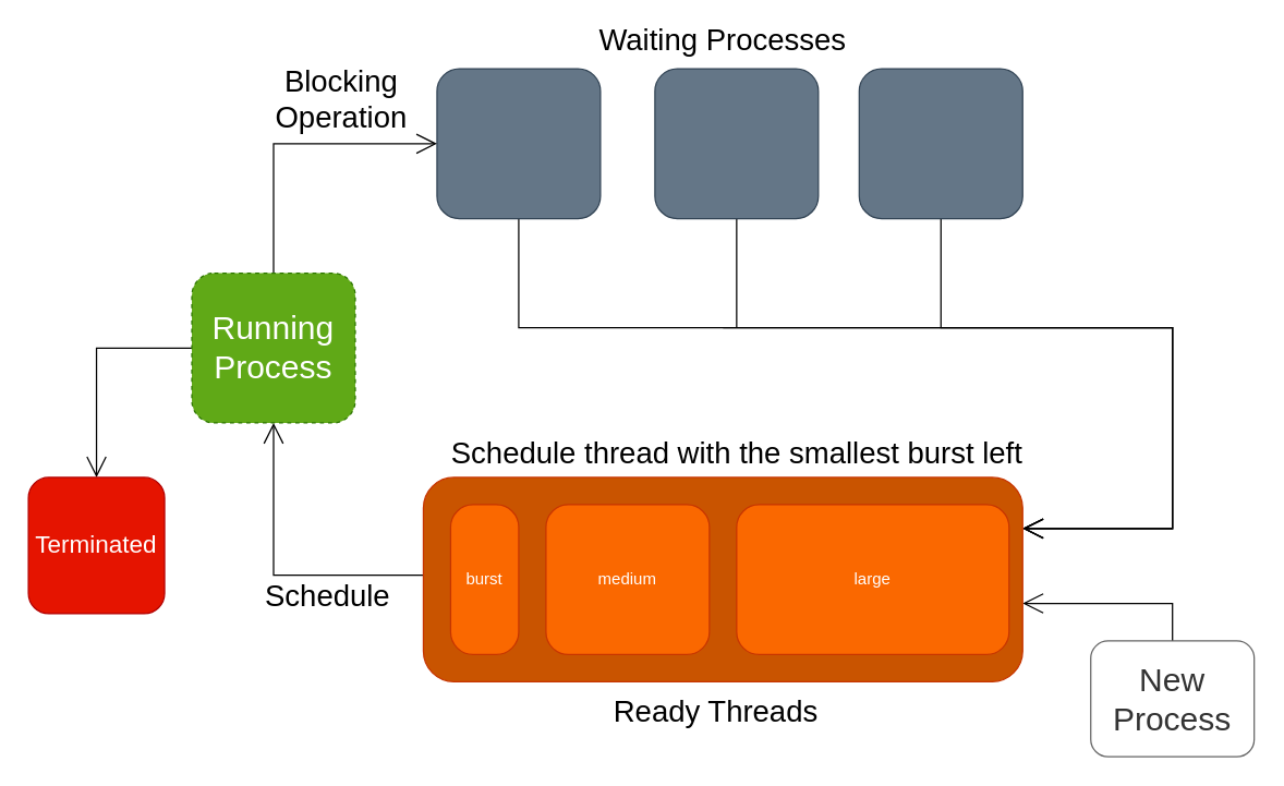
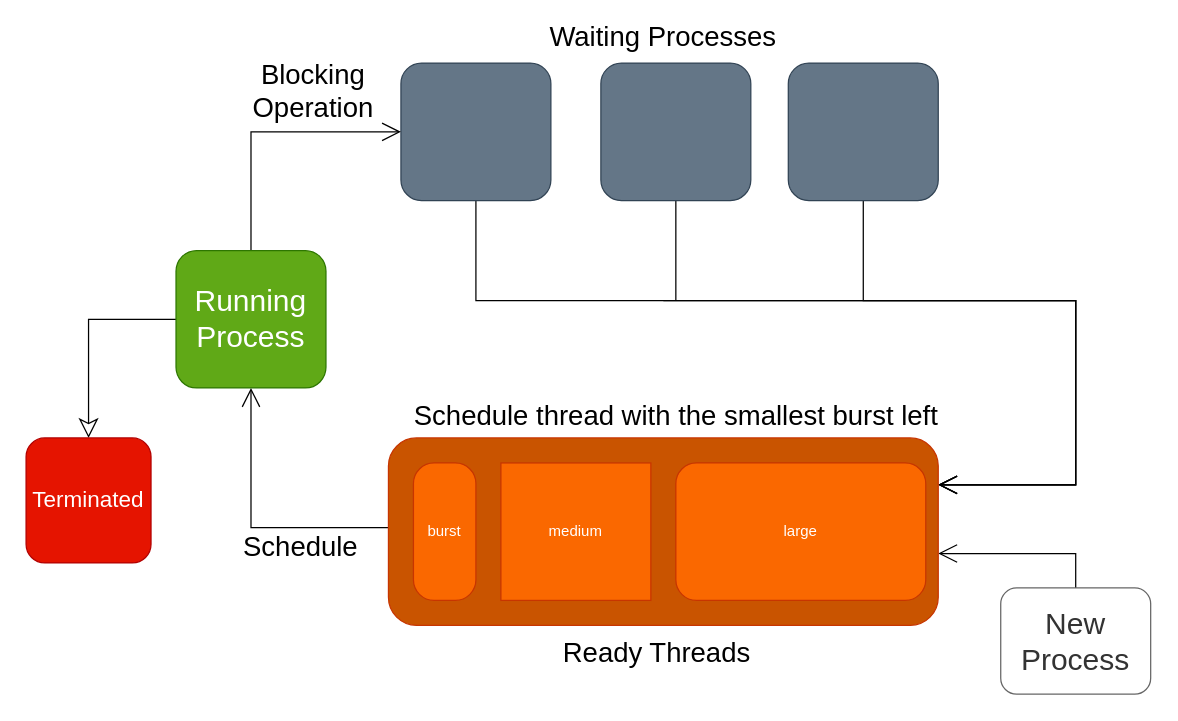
- <mxCell id="13" value="Running&lt;br style=&quot;font-size: 24px;&quot;&gt;Process" style="rounded=1;whiteSpace=wrap;html=1;fillColor=#60a917;strokeColor=#2D7600;fontColor=#ffffff;fontSize=24;dashed=1;" vertex="1" parent="1"><mxGeometry x="140" y="200" width="120" height="110" as="geometry" /></mxCell>
+ <mxCell id="13" value="Running&lt;br style=&quot;font-size: 24px;&quot;&gt;Process" style="rounded=1;whiteSpace=wrap;html=1;fillColor=#60a917;strokeColor=#2D7600;fontColor=#ffffff;fontSize=24;" vertex="1" parent="1"><mxGeometry x="140" y="200" width="120" height="110" as="geometry" /></mxCell>
- <mxCell id="12" style="edgeStyle=orthogonalEdgeStyle;rounded=0;orthogonalLoop=1;jettySize=auto;html=1;exitX=0;exitY=0.5;exitDx=0;exitDy=0;entryX=0.5;entryY=0;entryDx=0;entryDy=0;endArrow=open;endFill=0;endSize=13;" edge="1" parent="1" source="13" target="14"><mxGeometry relative="1" as="geometry"><mxPoint x="70" y="430" as="targetPoint" /></mxGeometry></mxCell>
+ <mxCell id="12" style="edgeStyle=orthogonalEdgeStyle;rounded=0;orthogonalLoop=1;jettySize=auto;html=1;exitX=0;exitY=0.5;exitDx=0;exitDy=0;entryX=0.5;entryY=0;entryDx=0;entryDy=0;endArrow=classic;endFill=0;endSize=13;" edge="1" parent="1" source="13" target="14"><mxGeometry relative="1" as="geometry"><mxPoint x="70" y="430" as="targetPoint" /></mxGeometry></mxCell>
- <mxCell id="21" value="medium" style="rounded=1;whiteSpace=wrap;html=1;fillColor=#fa6800;strokeColor=#C73500;fontColor=#FFFFFF;" vertex="1" parent="1"><mxGeometry x="400" y="370" width="120" height="110" as="geometry" /></mxCell>
+ <mxCell id="21" value="medium" style="whiteSpace=wrap;html=1;fillColor=#fa6800;strokeColor=#C73500;fontColor=#FFFFFF;rounded=0;" vertex="1" parent="1"><mxGeometry x="400" y="370" width="120" height="110" as="geometry" /></mxCell>
